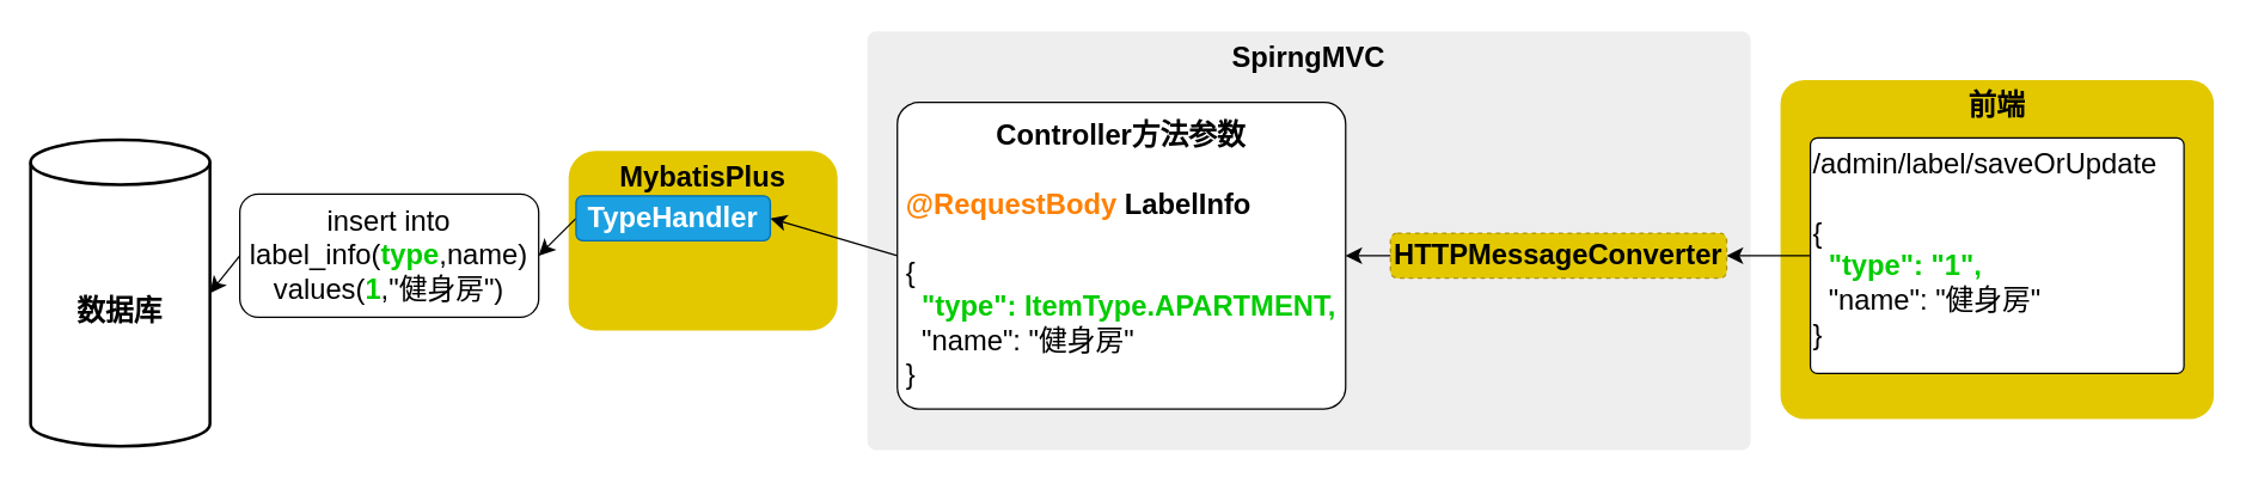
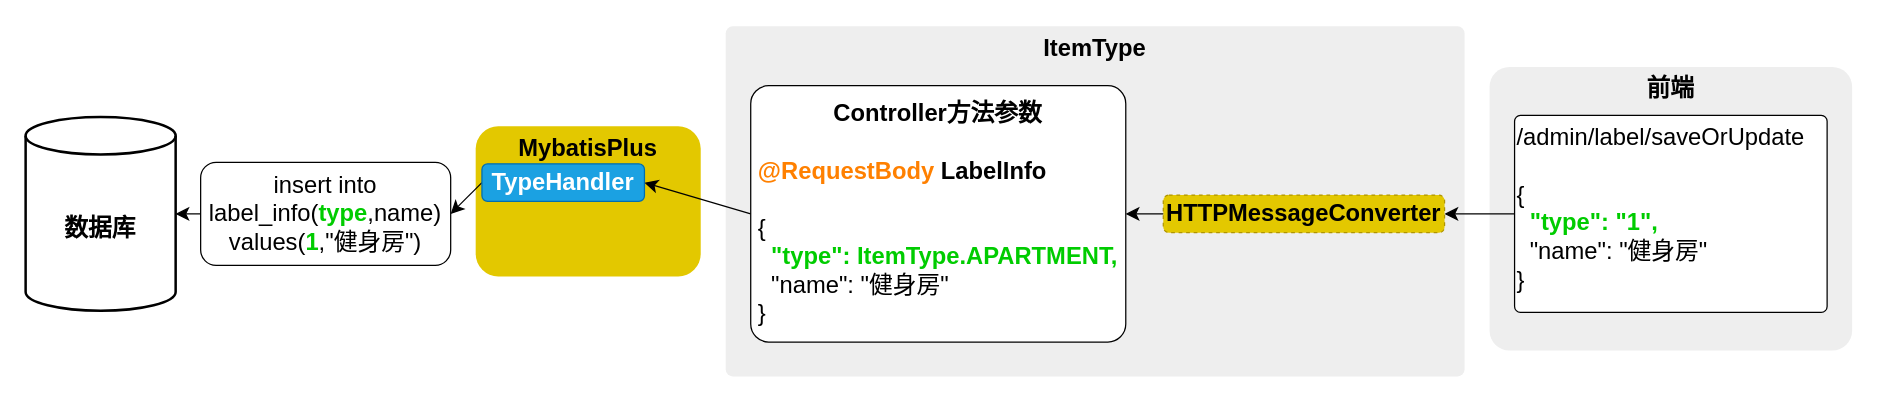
- <mxCell id="2" value="SpirngMVC" style="rounded=1;whiteSpace=wrap;html=1;fontSize=19;verticalAlign=top;fillColor=#eeeeee;strokeColor=none;arcSize=2;fontStyle=1" parent="1" vertex="1"><mxGeometry x="580" y="20.5" width="591" height="280" as="geometry" /></mxCell>
+ <mxCell id="2" value="ItemType" style="rounded=1;whiteSpace=wrap;html=1;fontSize=19;verticalAlign=top;fillColor=#eeeeee;strokeColor=none;arcSize=2;fontStyle=1" parent="1" vertex="1"><mxGeometry x="580" y="20.5" width="591" height="280" as="geometry" /></mxCell>
- <mxCell id="3" value="前端" style="rounded=1;whiteSpace=wrap;html=1;fontSize=19;verticalAlign=top;fillColor=#e3c800;strokeColor=none;arcSize=7;fontStyle=1;" parent="1" vertex="1"><mxGeometry x="1191" y="53" width="290" height="226.88" as="geometry" /></mxCell>
+ <mxCell id="3" value="前端" style="rounded=1;whiteSpace=wrap;html=1;fontSize=19;verticalAlign=top;fillColor=#eeeeee;strokeColor=none;arcSize=7;fontStyle=1" parent="1" vertex="1"><mxGeometry x="1191" y="53" width="290" height="226.88" as="geometry" /></mxCell>
- <mxCell id="8" value="数据库" style="shape=cylinder3;whiteSpace=wrap;html=1;boundedLbl=1;backgroundOutline=1;size=15;fontSize=19;strokeWidth=2;fontStyle=1" parent="1" vertex="1"><mxGeometry x="20" y="93" width="120" height="205" as="geometry" /></mxCell>
+ <mxCell id="8" value="数据库" style="shape=cylinder3;whiteSpace=wrap;html=1;boundedLbl=1;backgroundOutline=1;size=15;fontSize=19;strokeWidth=2;fontStyle=1" parent="1" vertex="1"><mxGeometry x="20" y="93" width="120" height="155" as="geometry" /></mxCell>
